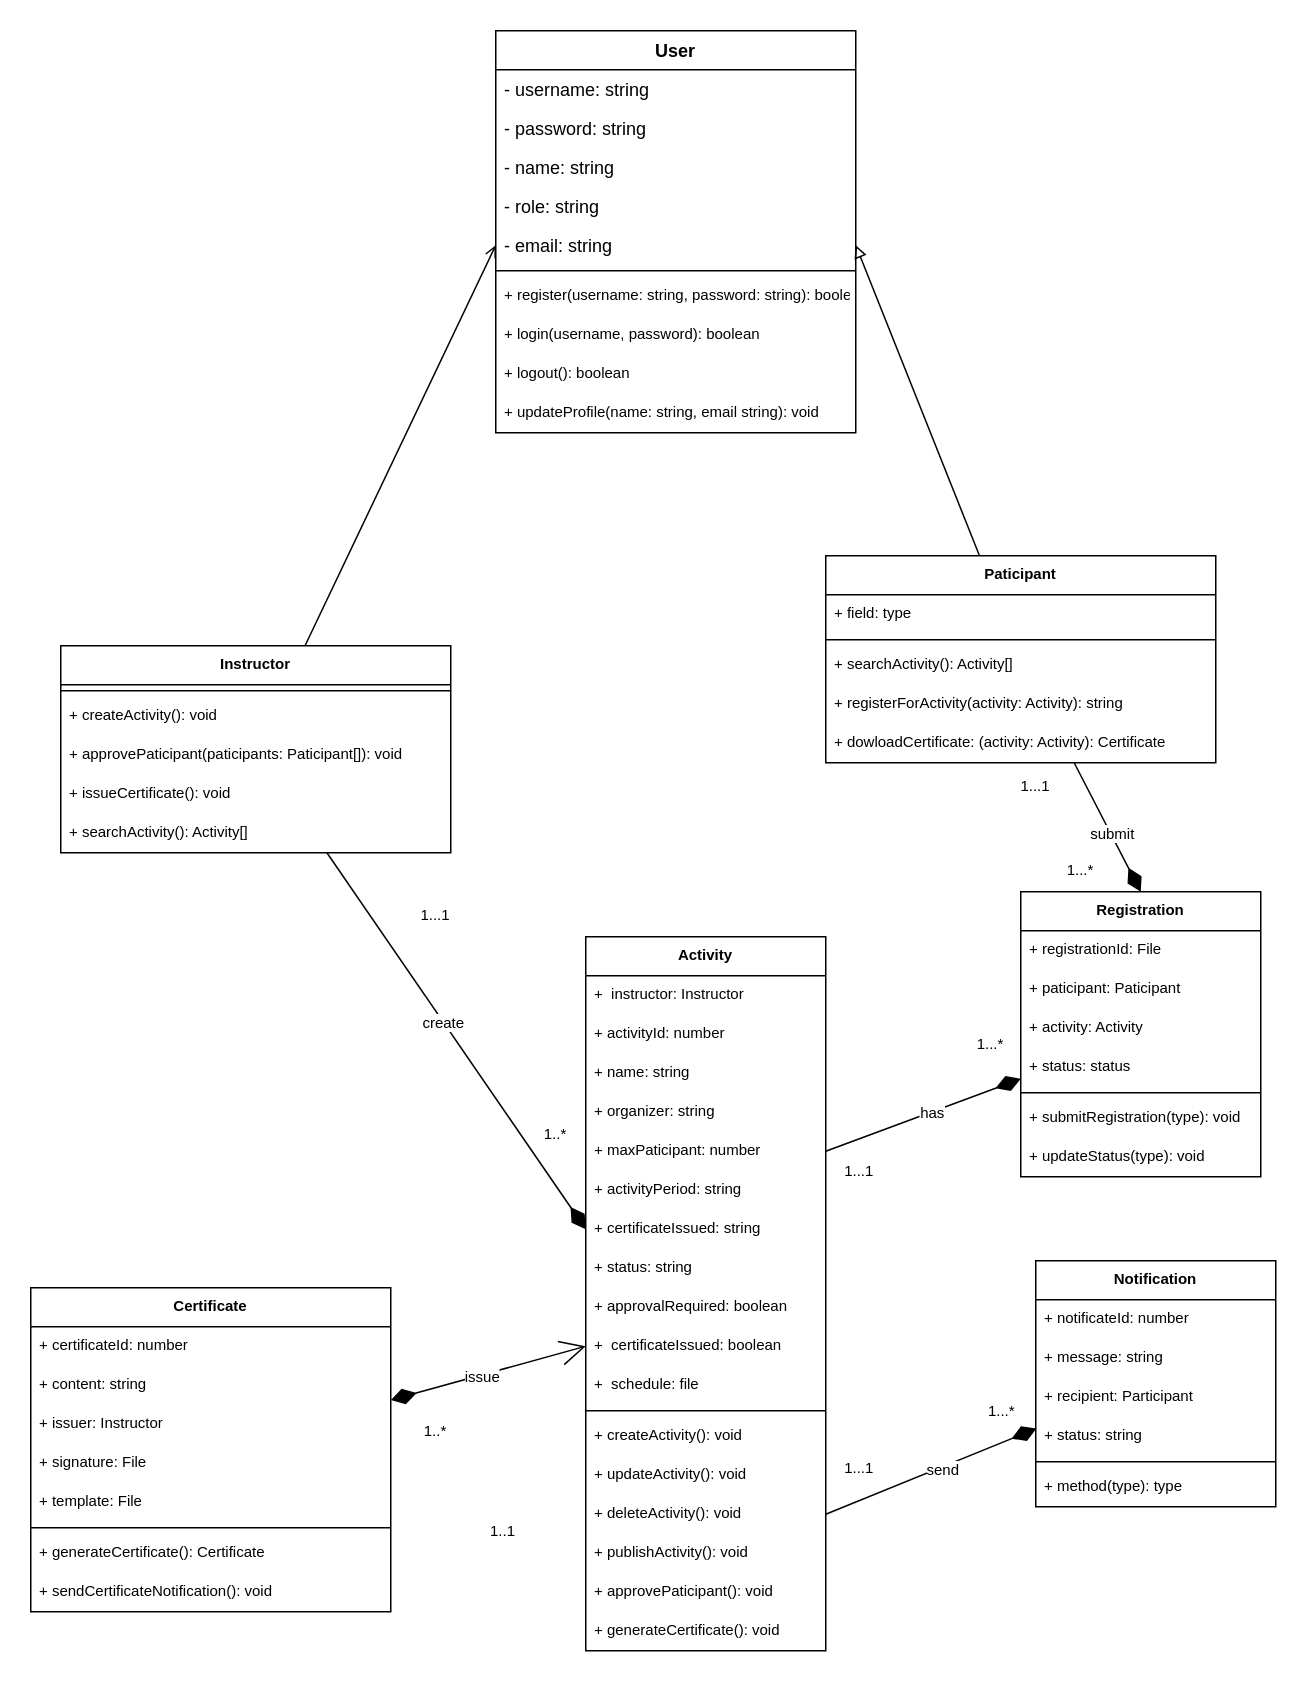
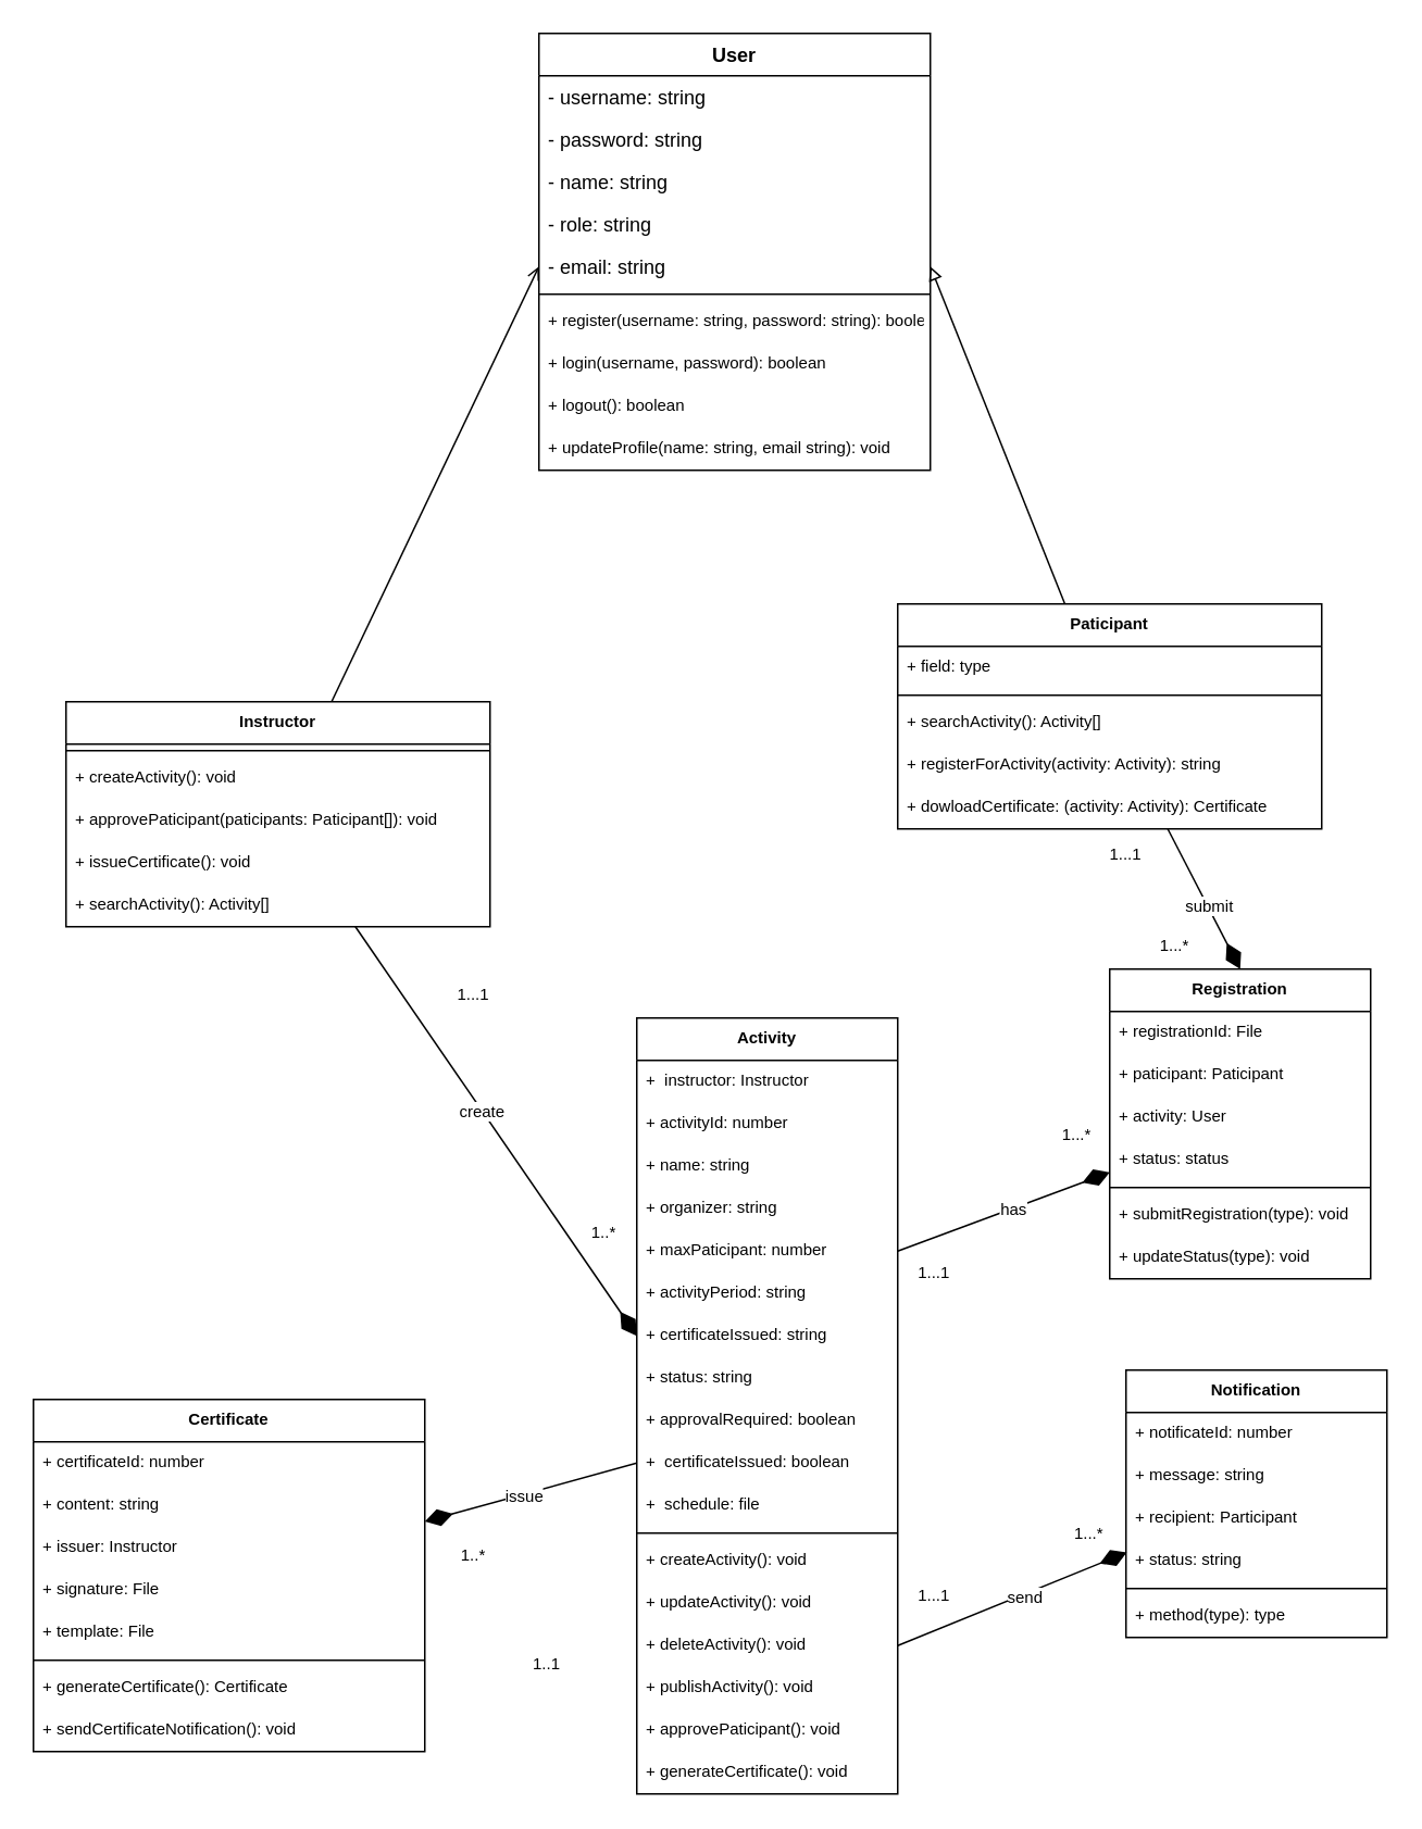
- <mxCell id="57" value="+ activity: Activity" style="text;strokeColor=none;fillColor=none;align=left;verticalAlign=top;spacingLeft=4;spacingRight=4;overflow=hidden;rotatable=0;points=[[0,0.5],[1,0.5]];portConstraint=eastwest;fontSize=10;" vertex="1" parent="54"><mxGeometry y="78" width="160" height="26" as="geometry" /></mxCell>
+ <mxCell id="57" value="+ activity: User" style="text;strokeColor=none;fillColor=none;align=left;verticalAlign=top;spacingLeft=4;spacingRight=4;overflow=hidden;rotatable=0;points=[[0,0.5],[1,0.5]];portConstraint=eastwest;fontSize=10;" vertex="1" parent="54"><mxGeometry y="78" width="160" height="26" as="geometry" /></mxCell>
- <mxCell id="66" style="edgeStyle=none;html=1;entryX=0;entryY=0.5;entryDx=0;entryDy=0;strokeWidth=1;fontSize=10;startArrow=diamondThin;startFill=1;endArrow=open;endFill=0;endSize=15;startSize=15;" edge="1" parent="1" source="68" target="41"><mxGeometry relative="1" as="geometry" /></mxCell>
+ <mxCell id="66" style="edgeStyle=none;html=1;entryX=0;entryY=0.5;entryDx=0;entryDy=0;strokeWidth=1;fontSize=10;startArrow=diamondThin;startFill=1;endArrow=none;endFill=0;endSize=15;startSize=15;" edge="1" parent="1" source="68" target="41"><mxGeometry relative="1" as="geometry" /></mxCell>
